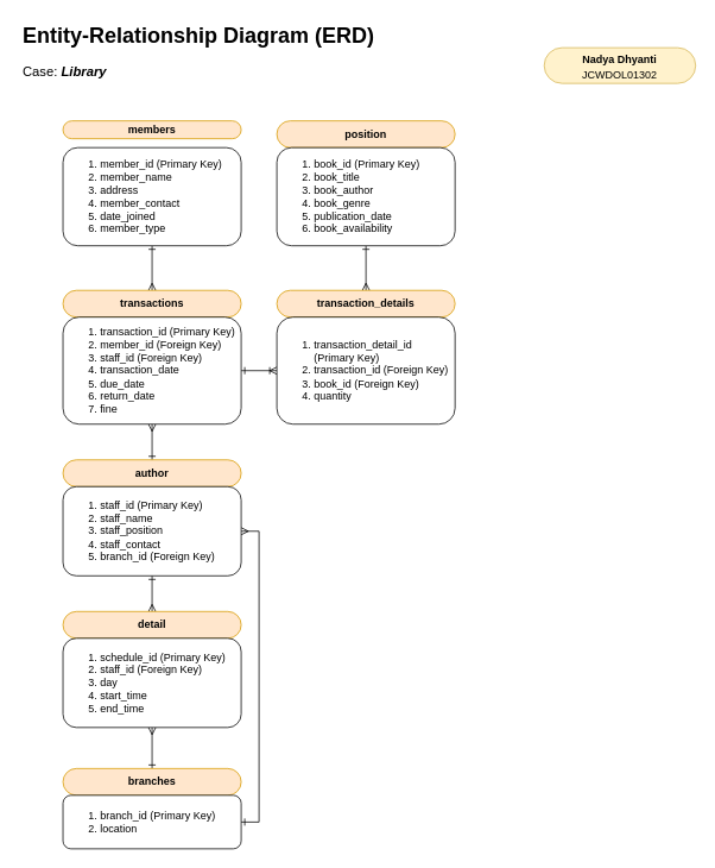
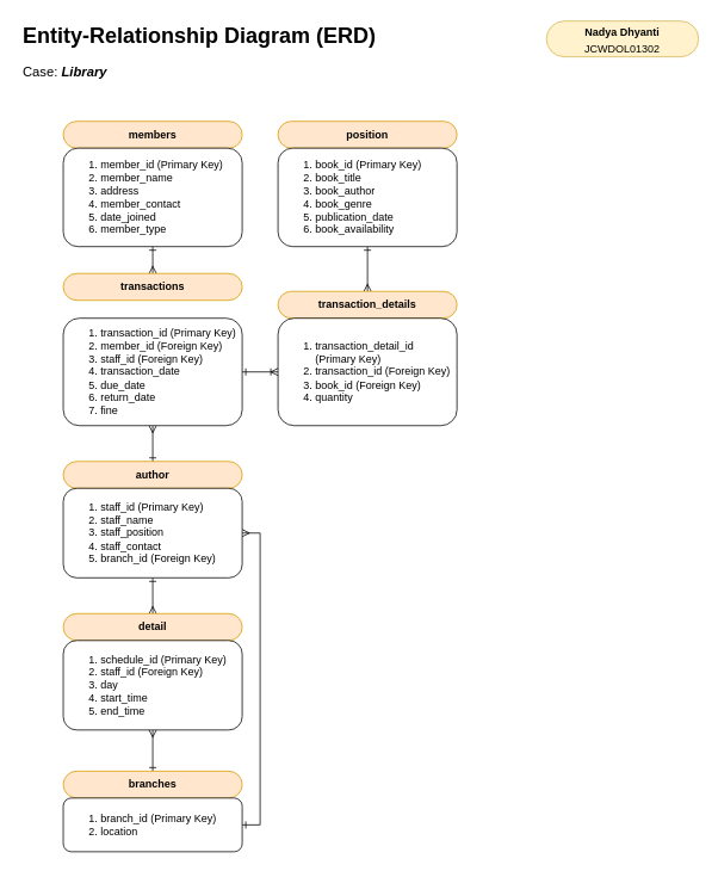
- <mxCell id="25" value="&lt;div align=&quot;center&quot;&gt;&lt;blockquote&gt;&lt;div&gt;&lt;b&gt;&lt;font style=&quot;font-size: 12px;&quot;&gt;Nadya Dhyanti&lt;/font&gt;&lt;/b&gt;&lt;br&gt;&lt;font style=&quot;font-size: 12px;&quot;&gt;JCWDOL01302&lt;/font&gt;&lt;/div&gt;&lt;/blockquote&gt;&lt;/div&gt;" style="rounded=1;whiteSpace=wrap;html=1;fontSize=15;arcSize=50;align=center;fillColor=#fff2cc;strokeColor=#d6b656;" vertex="1" parent="1"><mxGeometry x="610" y="53" width="170" height="40" as="geometry" /></mxCell>
+ <mxCell id="25" value="&lt;div align=&quot;center&quot;&gt;&lt;blockquote&gt;&lt;div&gt;&lt;b&gt;&lt;font style=&quot;font-size: 12px;&quot;&gt;Nadya Dhyanti&lt;/font&gt;&lt;/b&gt;&lt;br&gt;&lt;font style=&quot;font-size: 12px;&quot;&gt;JCWDOL01302&lt;/font&gt;&lt;/div&gt;&lt;/blockquote&gt;&lt;/div&gt;" style="rounded=1;whiteSpace=wrap;html=1;fontSize=15;arcSize=50;align=center;fillColor=#fff2cc;strokeColor=#d6b656;" vertex="1" parent="1"><mxGeometry x="610" y="23" width="170" height="40" as="geometry" /></mxCell>
- <mxCell id="3" value="&lt;b&gt;members&lt;/b&gt;" style="rounded=1;whiteSpace=wrap;html=1;arcSize=50;fillColor=#ffe6cc;strokeColor=#d79b00;" vertex="1" parent="1"><mxGeometry x="70" y="135" width="200" height="20" as="geometry" /></mxCell>
+ <mxCell id="3" value="&lt;b&gt;members&lt;/b&gt;" style="rounded=1;whiteSpace=wrap;html=1;arcSize=50;fillColor=#ffe6cc;strokeColor=#d79b00;" vertex="1" parent="1"><mxGeometry x="70" y="135" width="200" height="30" as="geometry" /></mxCell>
- <mxCell id="9" value="&lt;b&gt;transactions&lt;/b&gt;" style="rounded=1;whiteSpace=wrap;html=1;arcSize=50;fillColor=#ffe6cc;strokeColor=#d79b00;" vertex="1" parent="1"><mxGeometry x="70" y="325" width="200" height="30" as="geometry" /></mxCell>
+ <mxCell id="9" value="&lt;b&gt;transactions&lt;/b&gt;" style="rounded=1;whiteSpace=wrap;html=1;arcSize=50;fillColor=#ffe6cc;strokeColor=#d79b00;" vertex="1" parent="1"><mxGeometry x="70" y="305" width="200" height="30" as="geometry" /></mxCell>
